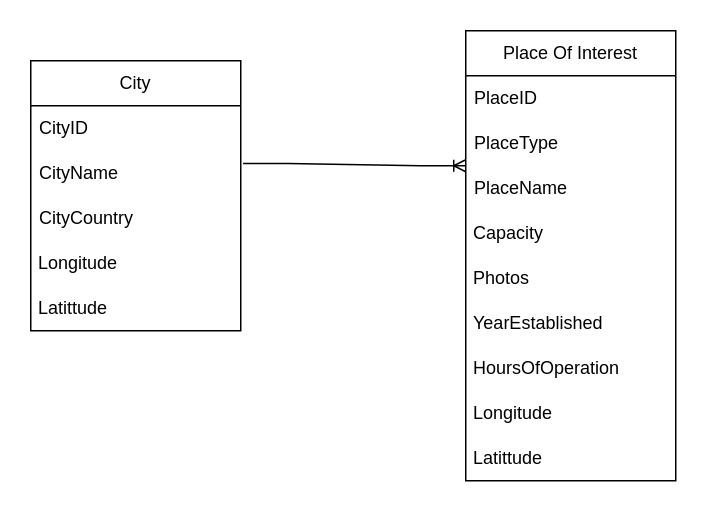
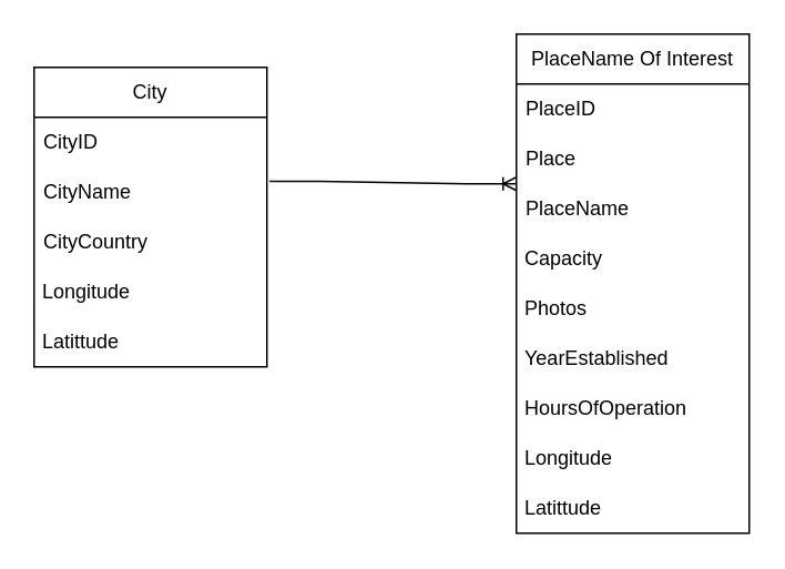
- <mxCell id="8" value="Place Of Interest" style="swimlane;fontStyle=0;childLayout=stackLayout;horizontal=1;startSize=30;horizontalStack=0;resizeParent=1;resizeParentMax=0;resizeLast=0;collapsible=1;marginBottom=0;whiteSpace=wrap;html=1;" vertex="1" parent="1"><mxGeometry x="310" y="20" width="140" height="300" as="geometry"><mxRectangle x="160" y="270" width="130" height="30" as="alternateBounds" /></mxGeometry></mxCell>
+ <mxCell id="8" value="PlaceName Of Interest" style="swimlane;fontStyle=0;childLayout=stackLayout;horizontal=1;startSize=30;horizontalStack=0;resizeParent=1;resizeParentMax=0;resizeLast=0;collapsible=1;marginBottom=0;whiteSpace=wrap;html=1;" vertex="1" parent="1"><mxGeometry x="310" y="20" width="140" height="300" as="geometry"><mxRectangle x="160" y="270" width="130" height="30" as="alternateBounds" /></mxGeometry></mxCell>
- <mxCell id="10" value="PlaceType" style="text;strokeColor=none;fillColor=none;align=left;verticalAlign=middle;spacingLeft=4;spacingRight=4;overflow=hidden;points=[[0,0.5],[1,0.5]];portConstraint=eastwest;rotatable=0;whiteSpace=wrap;html=1;" vertex="1" parent="8"><mxGeometry y="60" width="140" height="30" as="geometry" /></mxCell>
+ <mxCell id="10" value="Place" style="text;strokeColor=none;fillColor=none;align=left;verticalAlign=middle;spacingLeft=4;spacingRight=4;overflow=hidden;points=[[0,0.5],[1,0.5]];portConstraint=eastwest;rotatable=0;whiteSpace=wrap;html=1;" vertex="1" parent="8"><mxGeometry y="60" width="140" height="30" as="geometry" /></mxCell>
